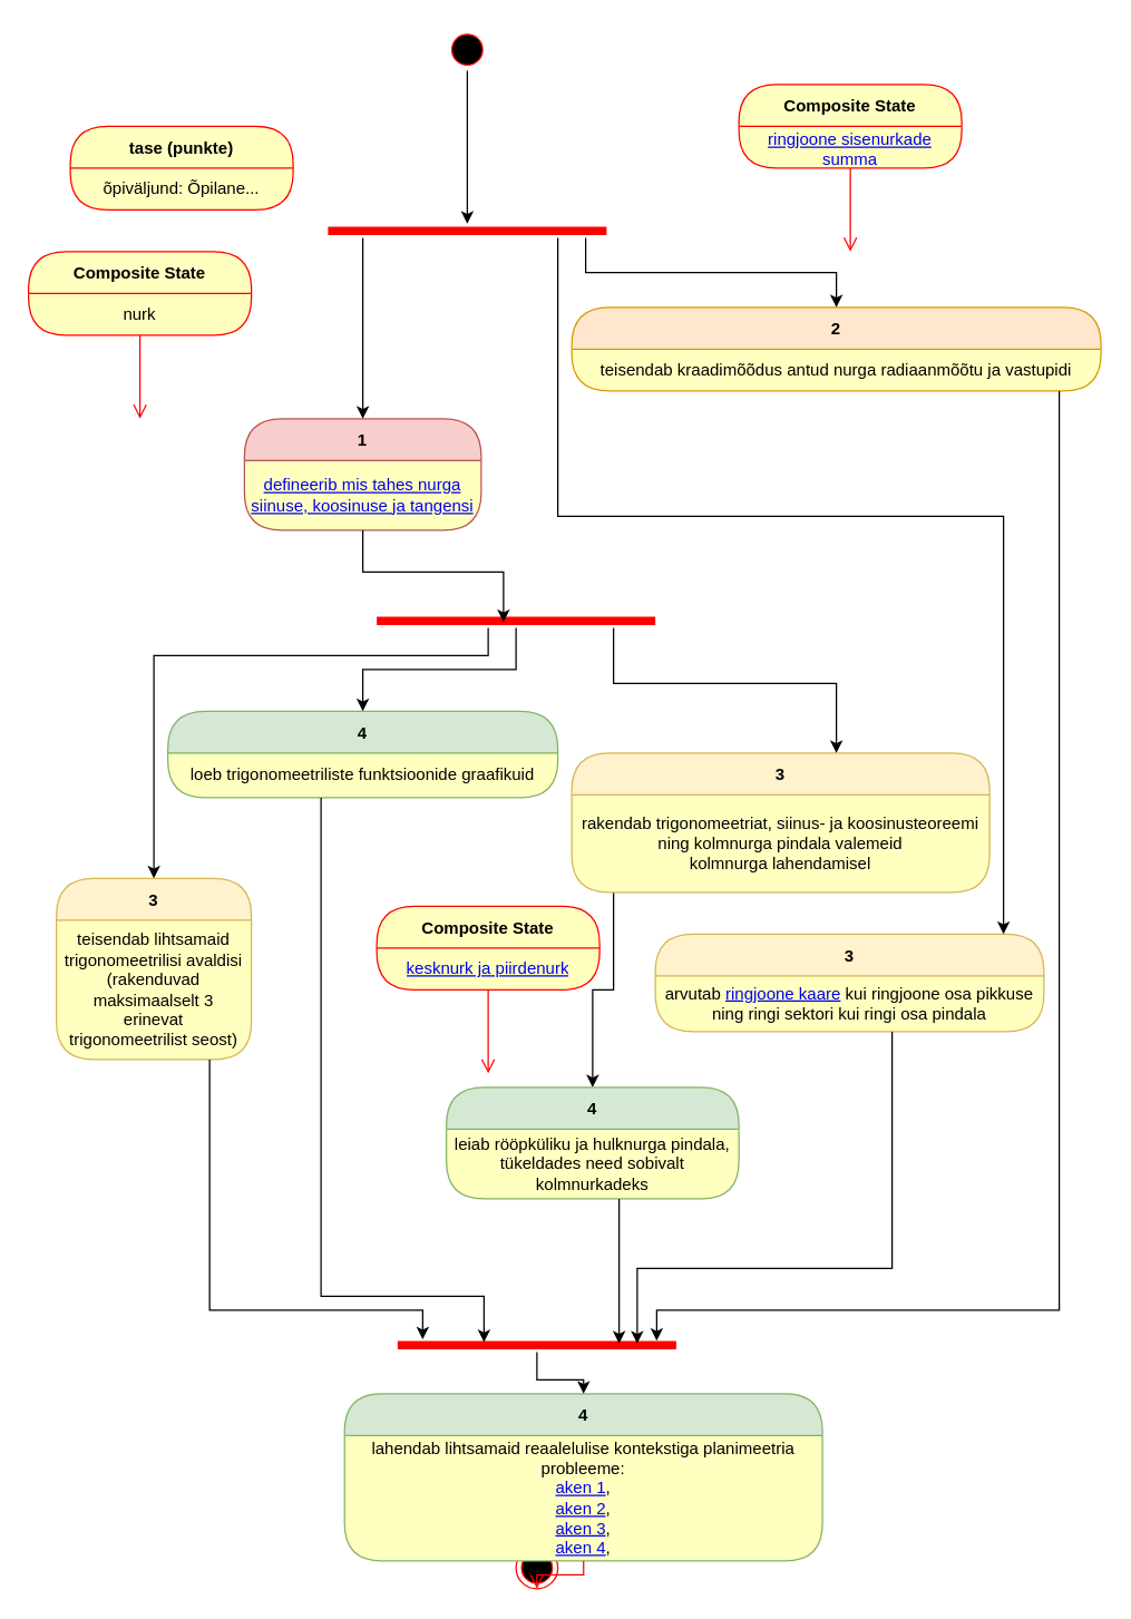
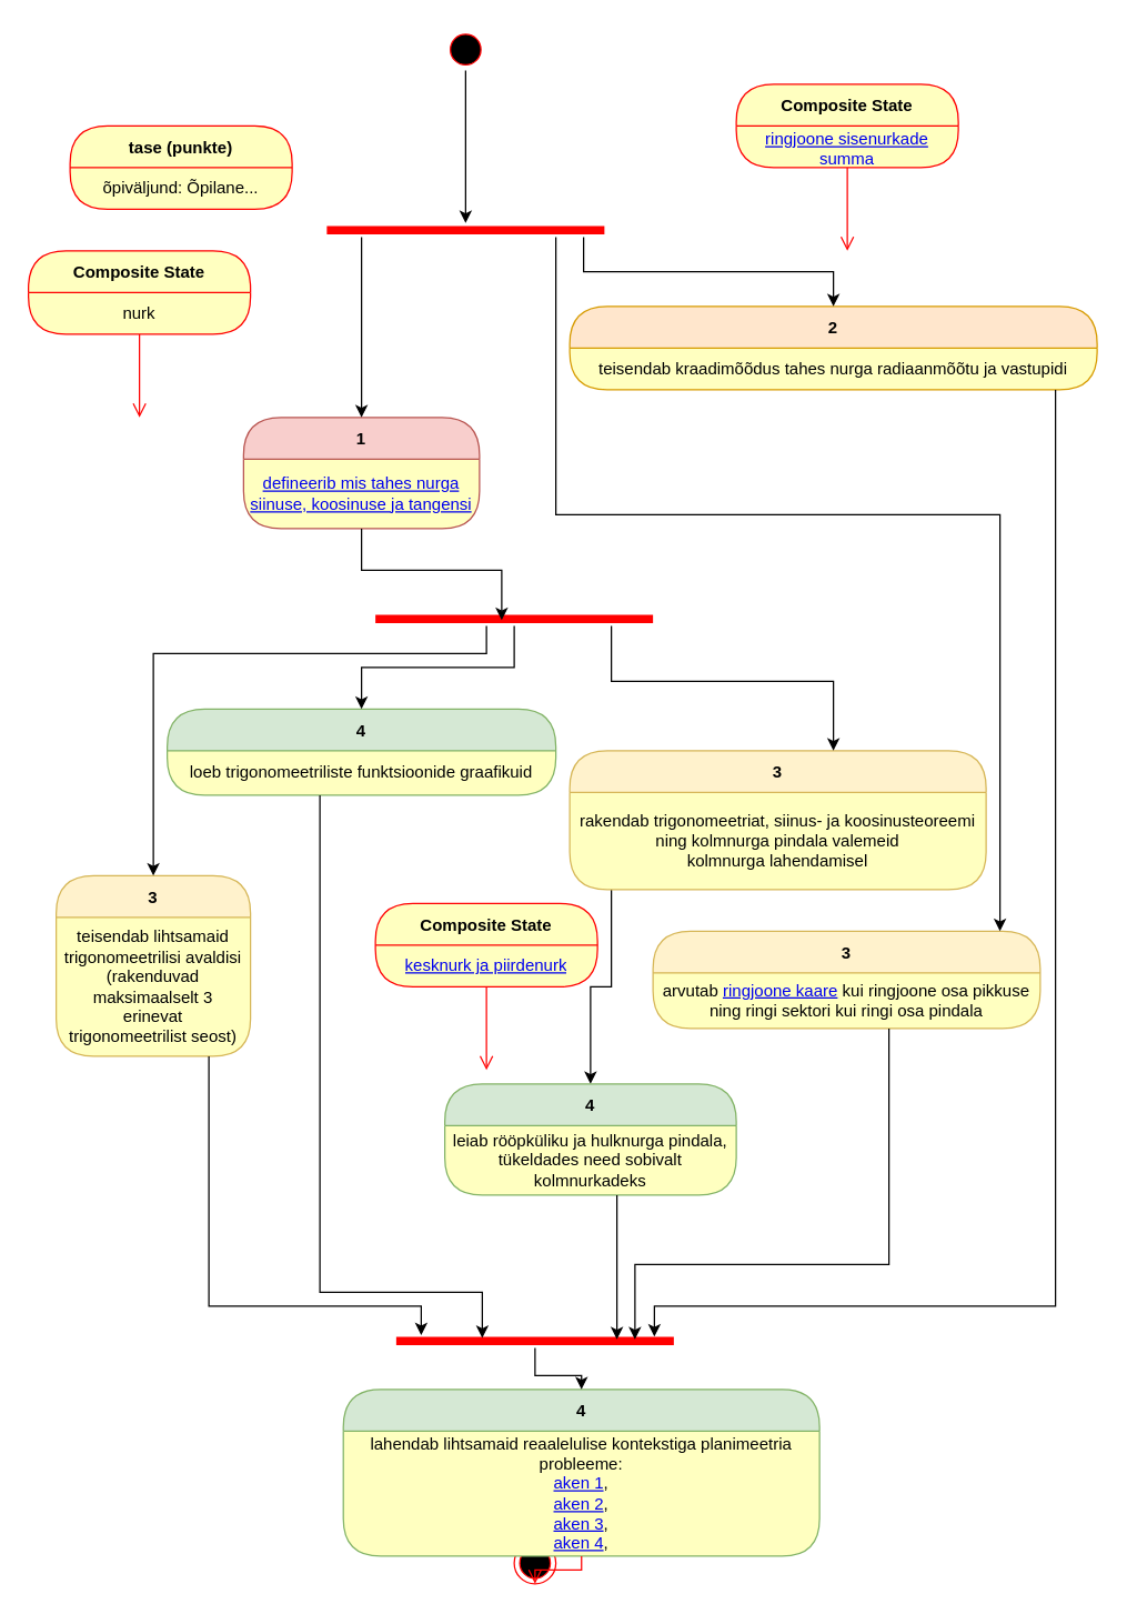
- <mxCell id="18" value="teisendab kraadimõõdus antud nurga radiaanmõõtu ja vastupidi" style="text;html=1;strokeColor=none;fillColor=none;align=center;verticalAlign=middle;spacingLeft=4;spacingRight=4;whiteSpace=wrap;overflow=hidden;rotatable=0;fontColor=#000000;fontFamily=Helvetica;" parent="17" vertex="1"><mxGeometry y="30" width="380" height="30" as="geometry" /></mxCell>
+ <mxCell id="18" value="teisendab kraadimõõdus tahes nurga radiaanmõõtu ja vastupidi" style="text;html=1;strokeColor=none;fillColor=none;align=center;verticalAlign=middle;spacingLeft=4;spacingRight=4;whiteSpace=wrap;overflow=hidden;rotatable=0;fontColor=#000000;fontFamily=Helvetica;" parent="17" vertex="1"><mxGeometry y="30" width="380" height="30" as="geometry" /></mxCell>
